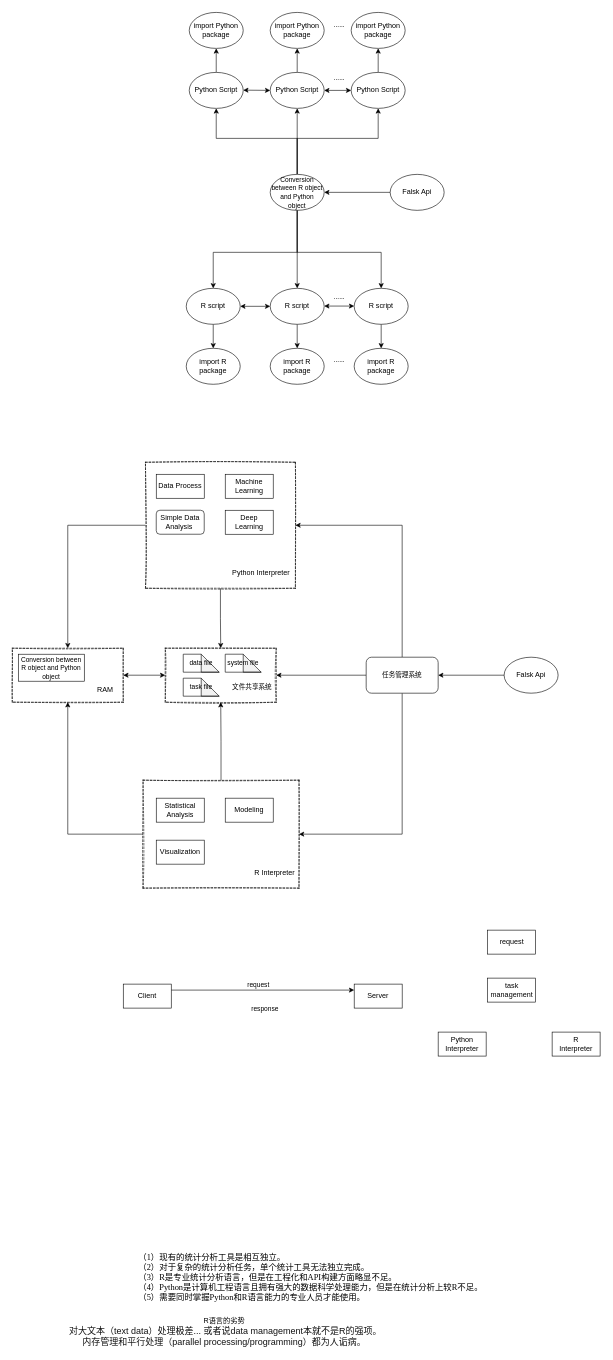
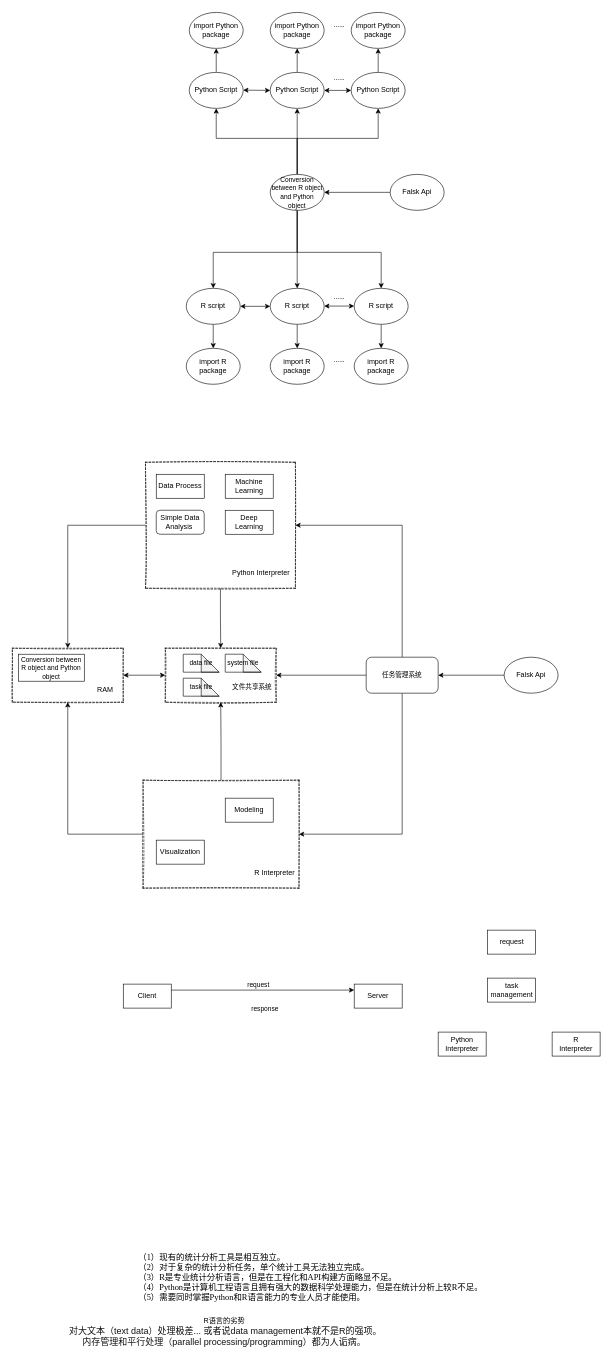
- <mxCell id="61" value="Statistical Analysis" style="rounded=0;whiteSpace=wrap;html=1;" vertex="1" parent="1"><mxGeometry x="260" y="1330" width="80" height="40" as="geometry" /></mxCell>
